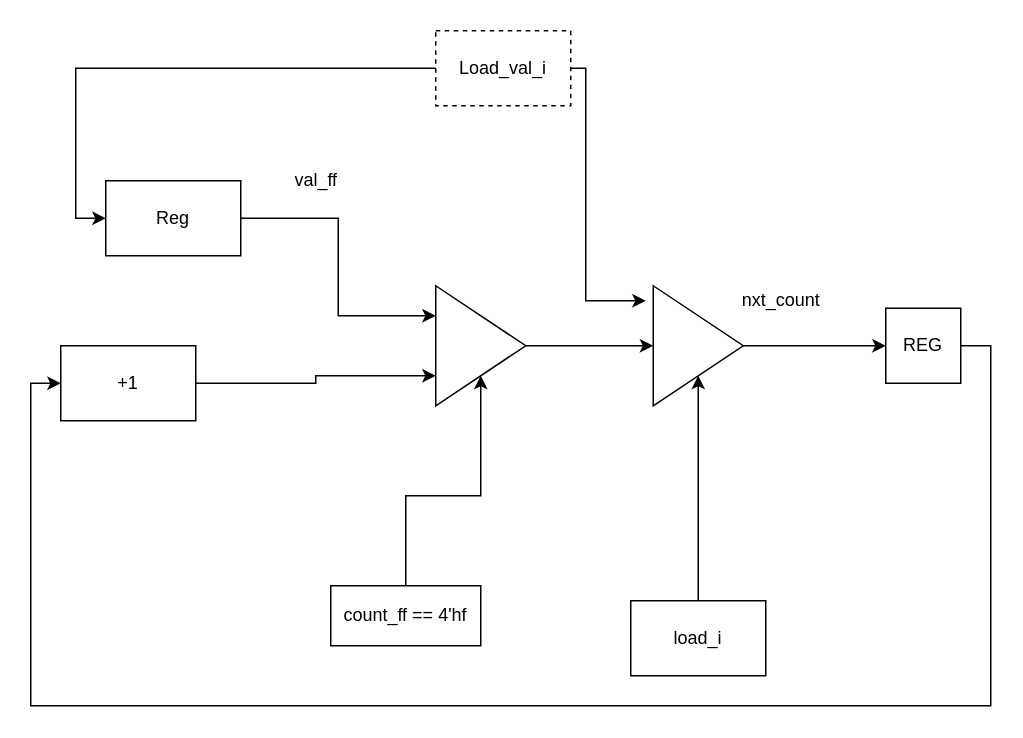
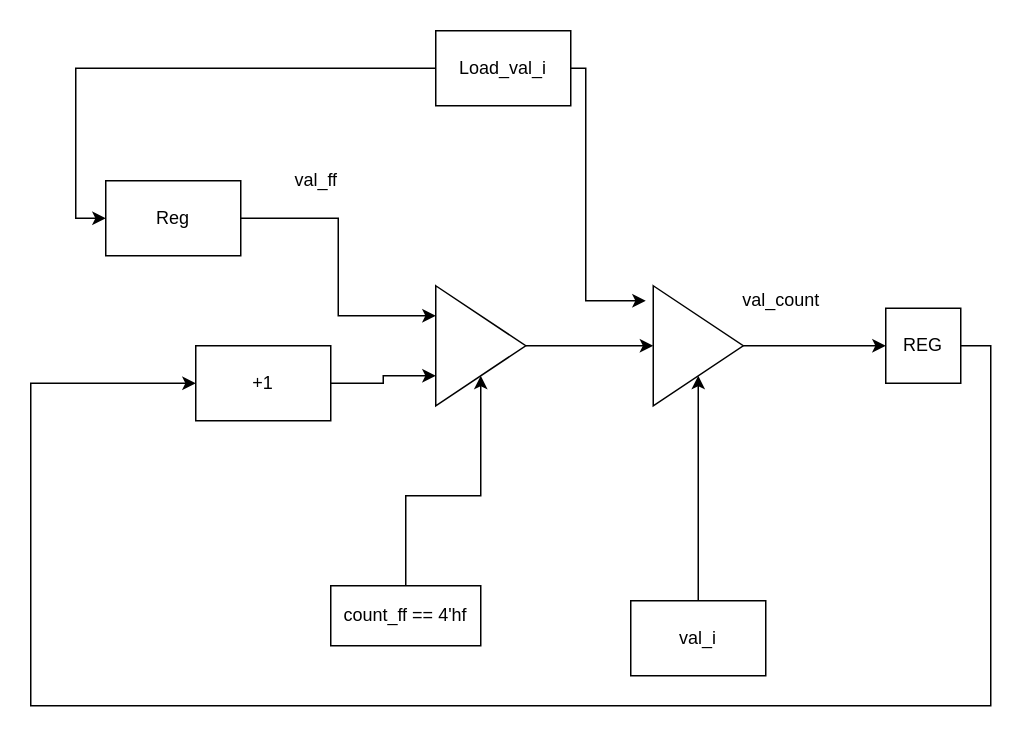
- <mxCell id="12" value="Load_val_i" style="rounded=0;whiteSpace=wrap;html=1;dashed=1;" vertex="1" parent="1"><mxGeometry x="290" y="20" width="90" height="50" as="geometry" /></mxCell>
+ <mxCell id="12" value="Load_val_i" style="rounded=0;whiteSpace=wrap;html=1;" vertex="1" parent="1"><mxGeometry x="290" y="20" width="90" height="50" as="geometry" /></mxCell>
- <mxCell id="15" value="nxt_count" style="text;html=1;align=center;verticalAlign=middle;resizable=0;points=[];autosize=1;strokeColor=none;fillColor=none;" vertex="1" parent="1"><mxGeometry x="480" y="185" width="80" height="30" as="geometry" /></mxCell>
+ <mxCell id="15" value="val_count" style="text;html=1;align=center;verticalAlign=middle;resizable=0;points=[];autosize=1;strokeColor=none;fillColor=none;" vertex="1" parent="1"><mxGeometry x="480" y="185" width="80" height="30" as="geometry" /></mxCell>
- <mxCell id="20" value="+1" style="rounded=0;whiteSpace=wrap;html=1;" vertex="1" parent="1"><mxGeometry x="40" y="230" width="90" height="50" as="geometry" /></mxCell>
+ <mxCell id="20" value="+1" style="rounded=0;whiteSpace=wrap;html=1;" vertex="1" parent="1"><mxGeometry x="130" y="230" width="90" height="50" as="geometry" /></mxCell>
- <mxCell id="14" value="load_i" style="rounded=0;whiteSpace=wrap;html=1;" vertex="1" parent="1"><mxGeometry x="420" y="400" width="90" height="50" as="geometry" /></mxCell>
+ <mxCell id="14" value="val_i" style="rounded=0;whiteSpace=wrap;html=1;" vertex="1" parent="1"><mxGeometry x="420" y="400" width="90" height="50" as="geometry" /></mxCell>
